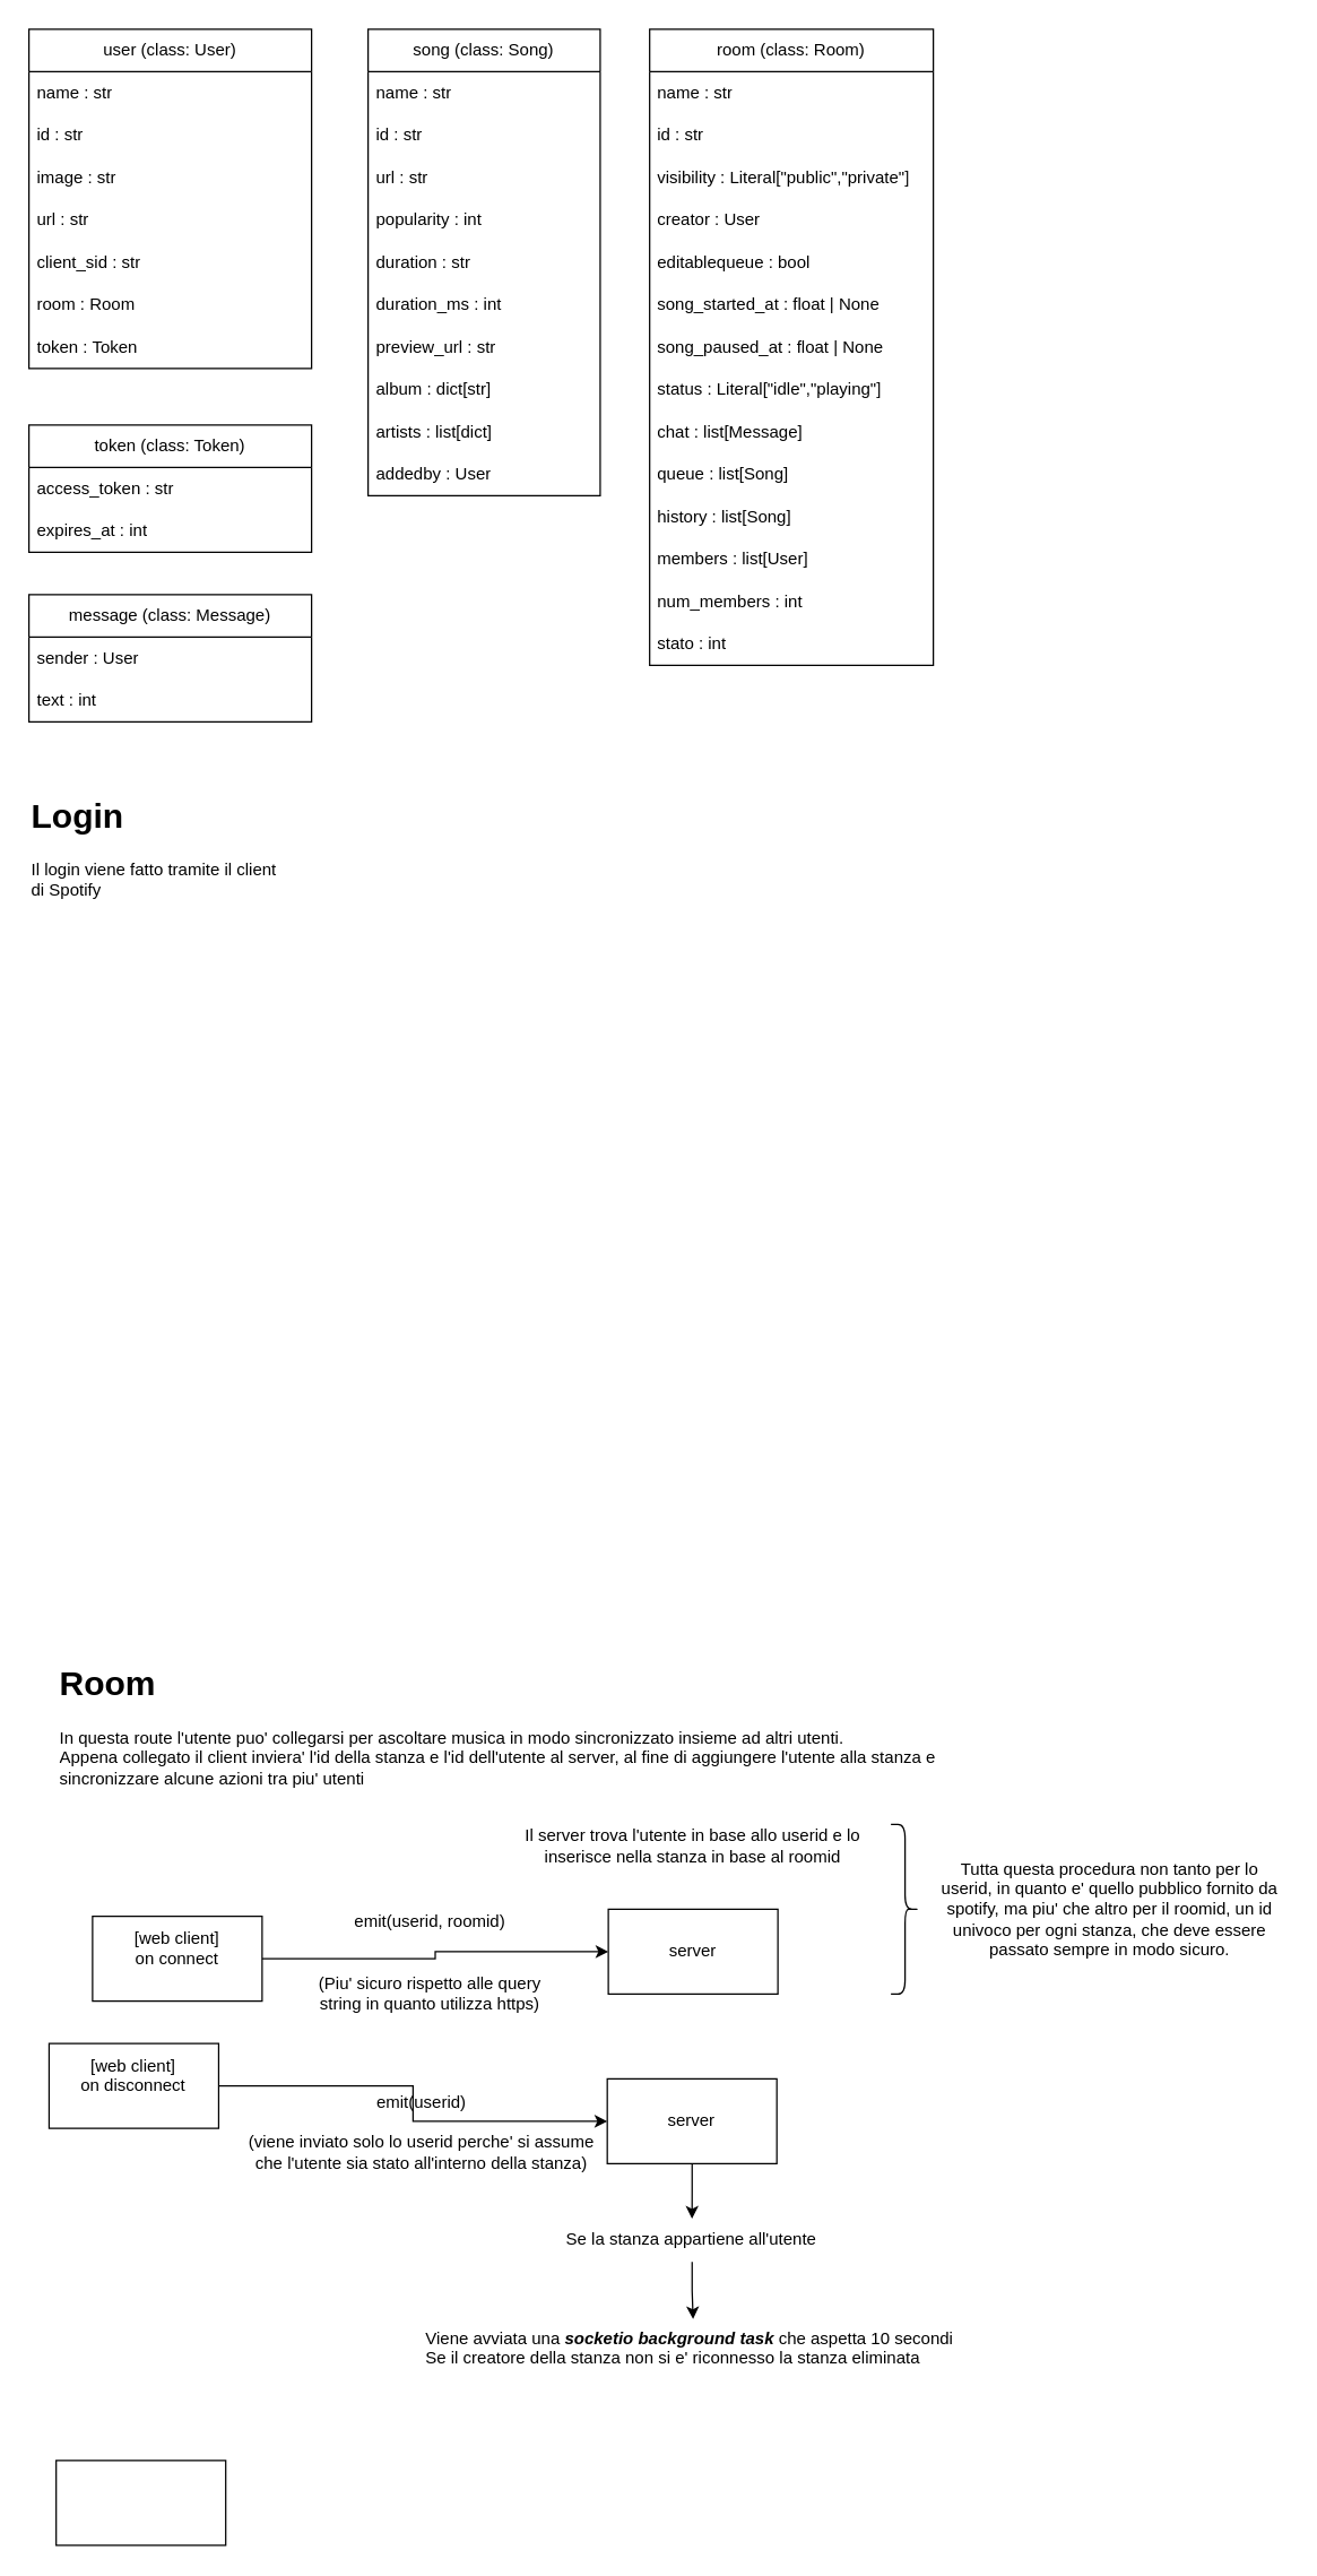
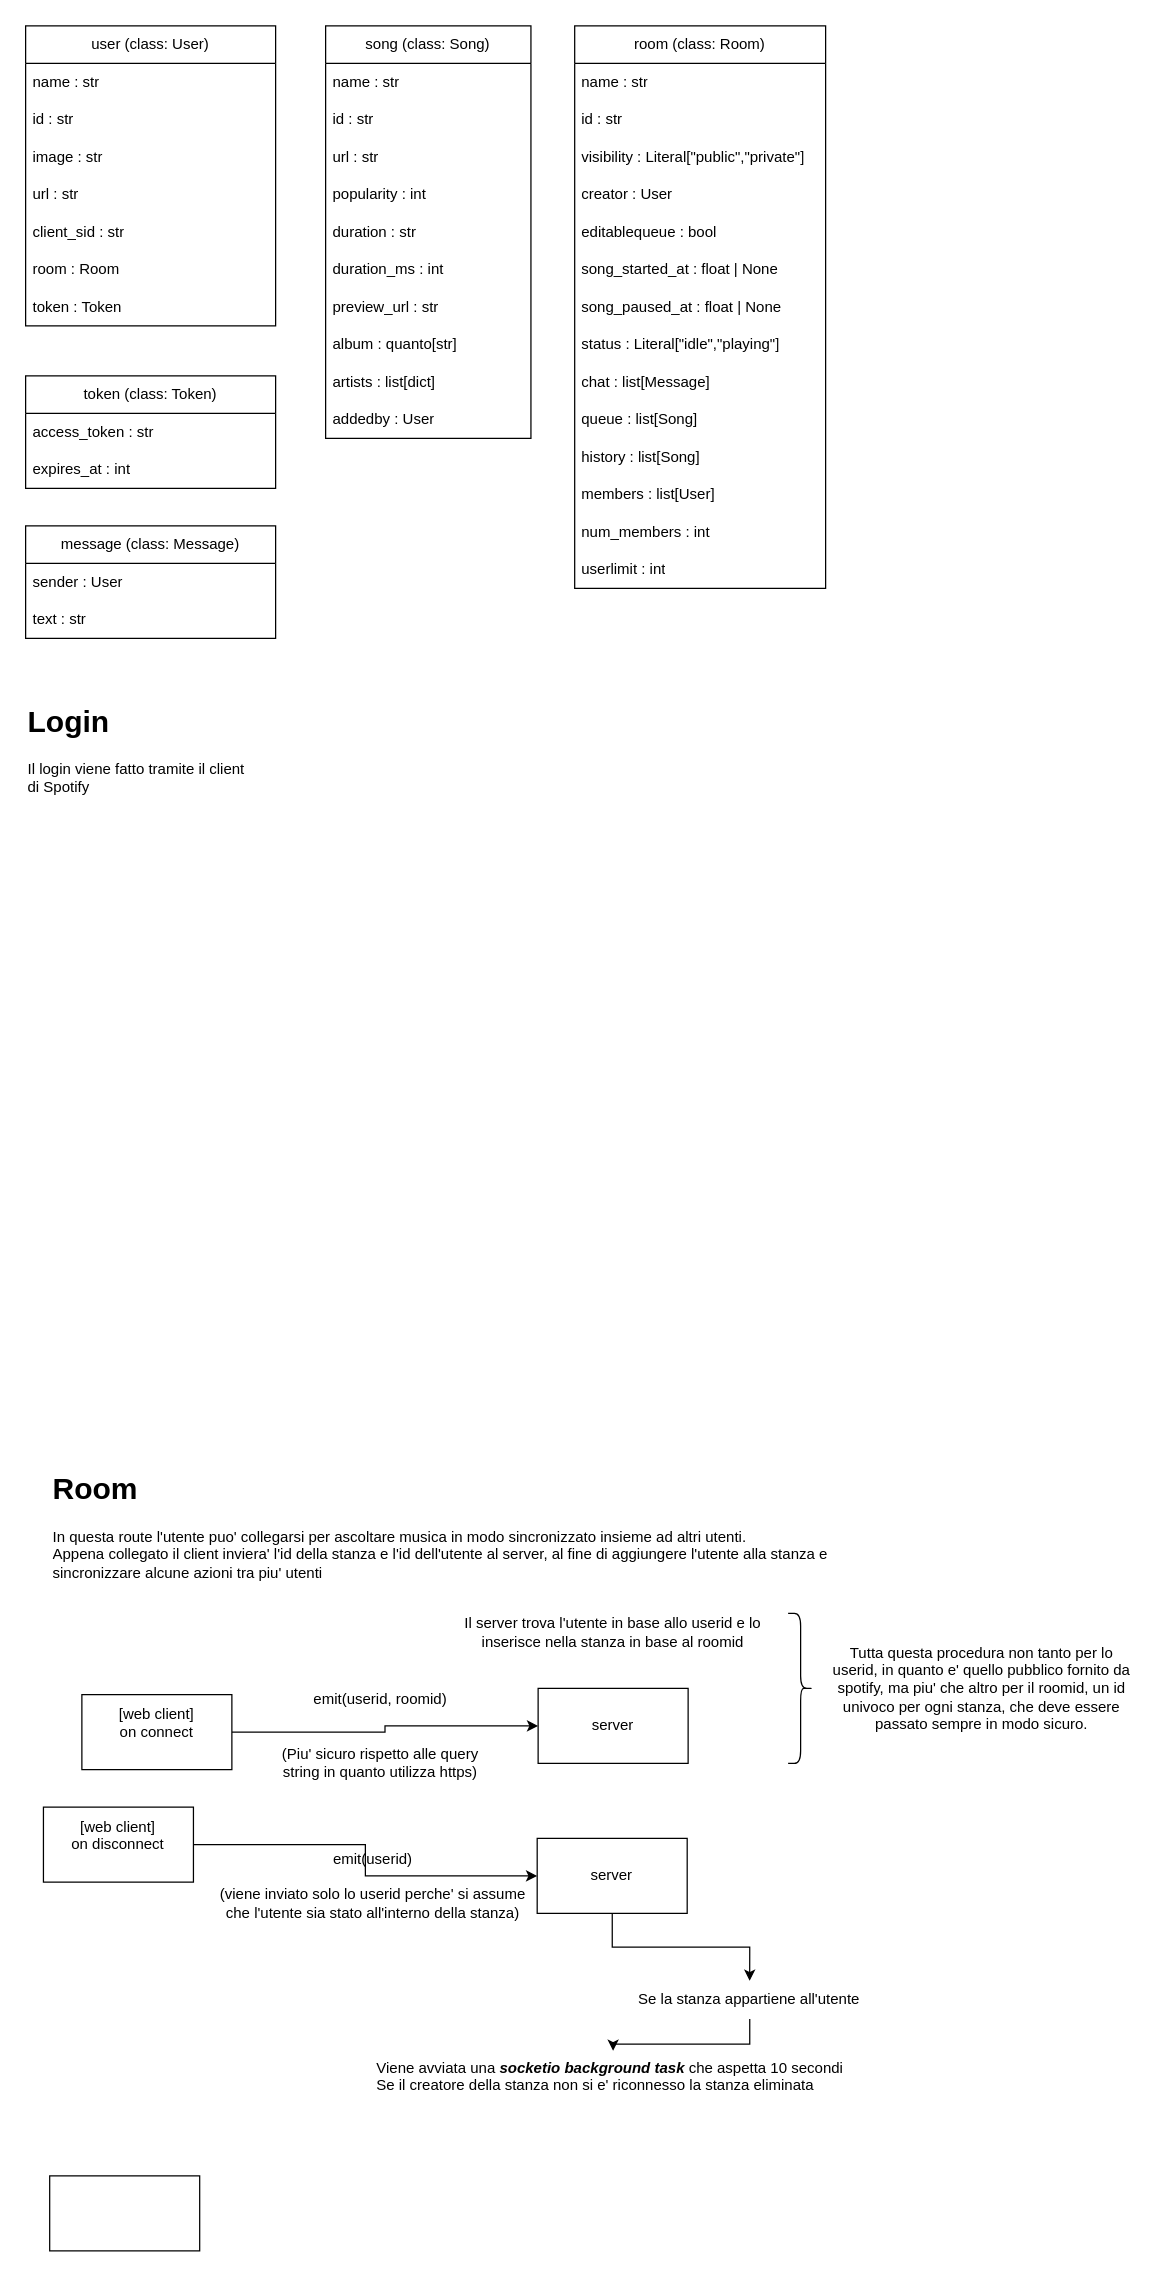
- <mxCell id="54" value="album : dict[str]" style="text;strokeColor=none;fillColor=none;align=left;verticalAlign=middle;spacingLeft=4;spacingRight=4;overflow=hidden;points=[[0,0.5],[1,0.5]];portConstraint=eastwest;rotatable=0;whiteSpace=wrap;html=1;" vertex="1" parent="46"><mxGeometry y="240" width="164.25" height="30" as="geometry" /></mxCell>
+ <mxCell id="54" value="album : quanto[str]" style="text;strokeColor=none;fillColor=none;align=left;verticalAlign=middle;spacingLeft=4;spacingRight=4;overflow=hidden;points=[[0,0.5],[1,0.5]];portConstraint=eastwest;rotatable=0;whiteSpace=wrap;html=1;" vertex="1" parent="46"><mxGeometry y="240" width="164.25" height="30" as="geometry" /></mxCell>
- <mxCell id="42" value="stato : int" style="text;strokeColor=none;fillColor=none;align=left;verticalAlign=middle;spacingLeft=4;spacingRight=4;overflow=hidden;points=[[0,0.5],[1,0.5]];portConstraint=eastwest;rotatable=0;whiteSpace=wrap;html=1;" vertex="1" parent="28"><mxGeometry y="420" width="200.75" height="30" as="geometry" /></mxCell>
+ <mxCell id="42" value="userlimit : int" style="text;strokeColor=none;fillColor=none;align=left;verticalAlign=middle;spacingLeft=4;spacingRight=4;overflow=hidden;points=[[0,0.5],[1,0.5]];portConstraint=eastwest;rotatable=0;whiteSpace=wrap;html=1;" vertex="1" parent="28"><mxGeometry y="420" width="200.75" height="30" as="geometry" /></mxCell>
- <mxCell id="59" value="text : int" style="text;strokeColor=none;fillColor=none;align=left;verticalAlign=middle;spacingLeft=4;spacingRight=4;overflow=hidden;points=[[0,0.5],[1,0.5]];portConstraint=eastwest;rotatable=0;whiteSpace=wrap;html=1;" vertex="1" parent="57"><mxGeometry y="60" width="200" height="30" as="geometry" /></mxCell>
+ <mxCell id="59" value="text : str" style="text;strokeColor=none;fillColor=none;align=left;verticalAlign=middle;spacingLeft=4;spacingRight=4;overflow=hidden;points=[[0,0.5],[1,0.5]];portConstraint=eastwest;rotatable=0;whiteSpace=wrap;html=1;" vertex="1" parent="57"><mxGeometry y="60" width="200" height="30" as="geometry" /></mxCell>
- <mxCell id="26" value="Se la stanza appartiene all'utente" style="text;html=1;align=center;verticalAlign=middle;whiteSpace=wrap;rounded=0;" parent="1" vertex="1"><mxGeometry x="399.25" y="1569" width="180" height="30.5" as="geometry" /></mxCell>
+ <mxCell id="26" value="Se la stanza appartiene all'utente" style="text;html=1;align=center;verticalAlign=middle;whiteSpace=wrap;rounded=0;" parent="1" vertex="1"><mxGeometry x="509.25" y="1584" width="180" height="30.5" as="geometry" /></mxCell>
